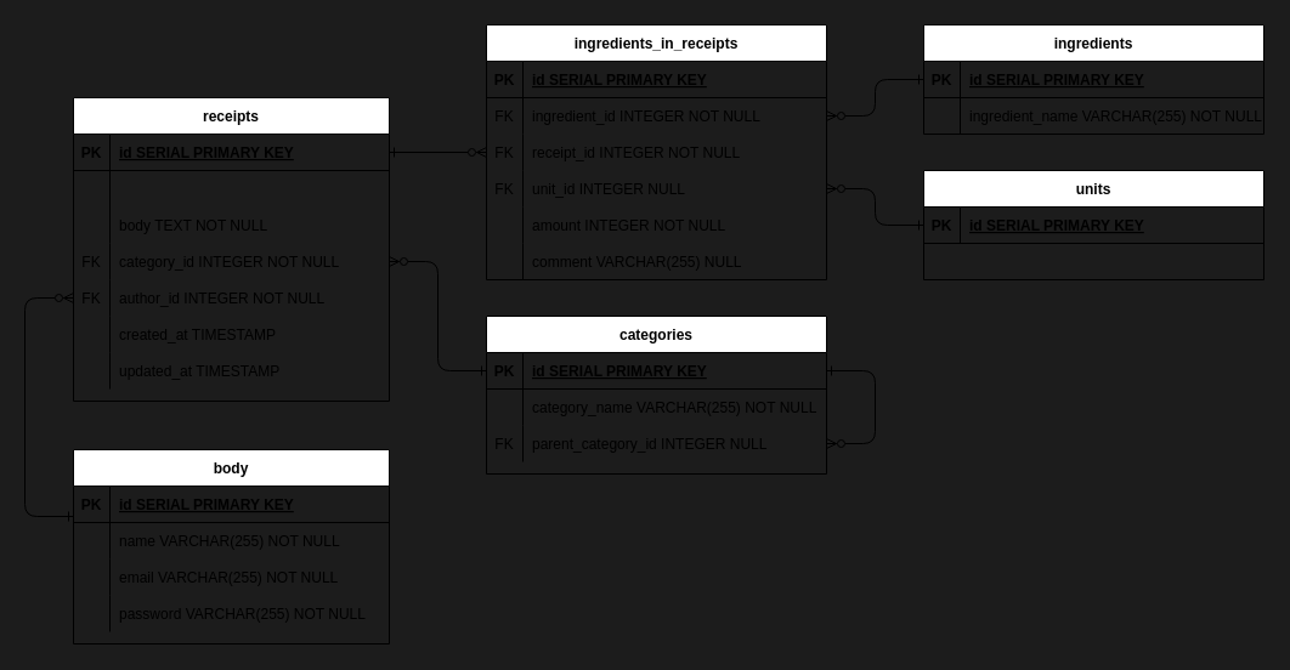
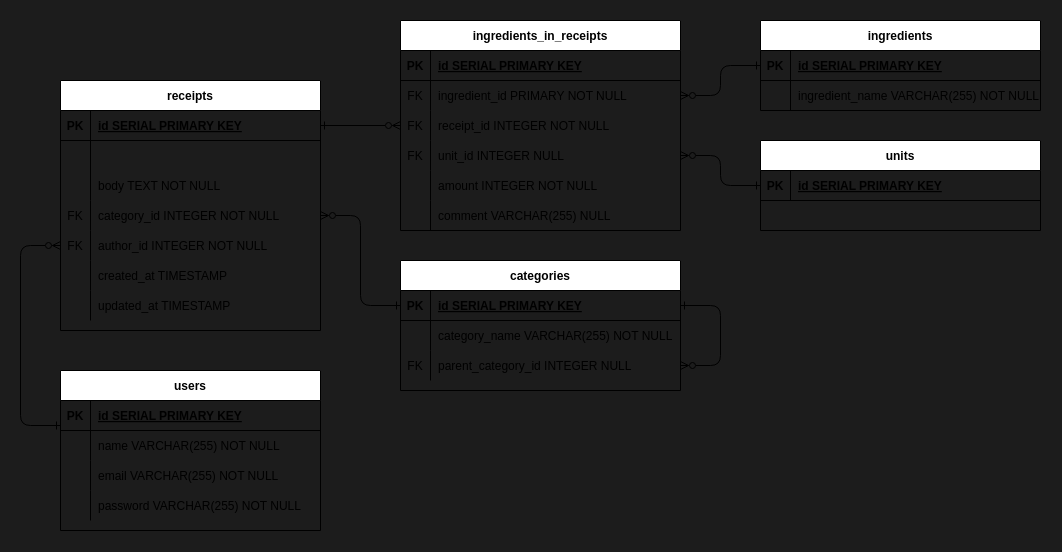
- <mxCell id="71" value="ingredient_id INTEGER NOT NULL" style="shape=partialRectangle;connectable=0;fillColor=none;top=0;left=0;bottom=0;right=0;align=left;spacingLeft=6;overflow=hidden;" parent="69" vertex="1"><mxGeometry x="30" width="250" height="30" as="geometry"><mxRectangle width="250" height="30" as="alternateBounds" /></mxGeometry></mxCell>
+ <mxCell id="71" value="ingredient_id PRIMARY NOT NULL" style="shape=partialRectangle;connectable=0;fillColor=none;top=0;left=0;bottom=0;right=0;align=left;spacingLeft=6;overflow=hidden;" parent="69" vertex="1"><mxGeometry x="30" width="250" height="30" as="geometry"><mxRectangle width="250" height="30" as="alternateBounds" /></mxGeometry></mxCell>
- <mxCell id="7" value="body" style="shape=table;startSize=30;container=1;collapsible=1;childLayout=tableLayout;fixedRows=1;rowLines=0;fontStyle=1;align=center;resizeLast=1;" parent="1" vertex="1"><mxGeometry x="60" y="370" width="260" height="160" as="geometry" /></mxCell>
+ <mxCell id="7" value="users" style="shape=table;startSize=30;container=1;collapsible=1;childLayout=tableLayout;fixedRows=1;rowLines=0;fontStyle=1;align=center;resizeLast=1;" parent="1" vertex="1"><mxGeometry x="60" y="370" width="260" height="160" as="geometry" /></mxCell>
